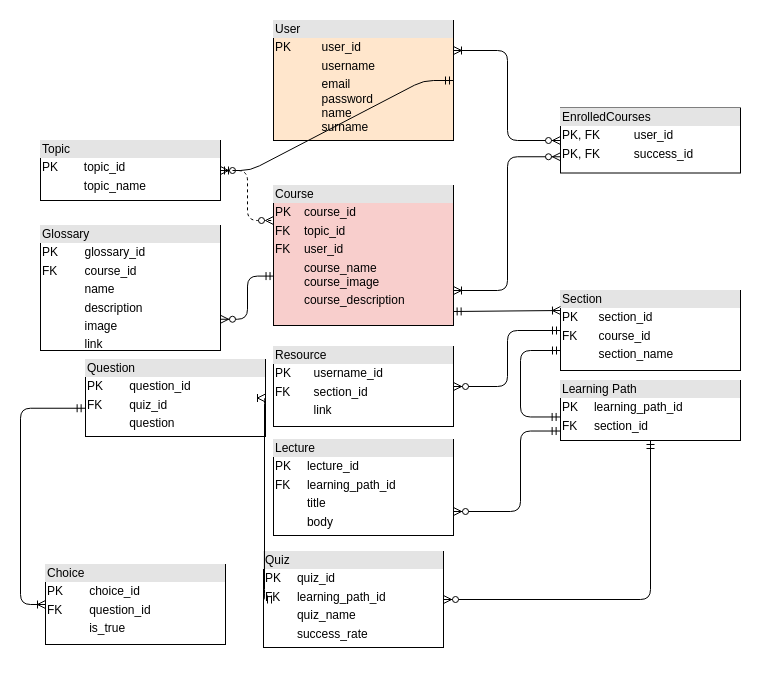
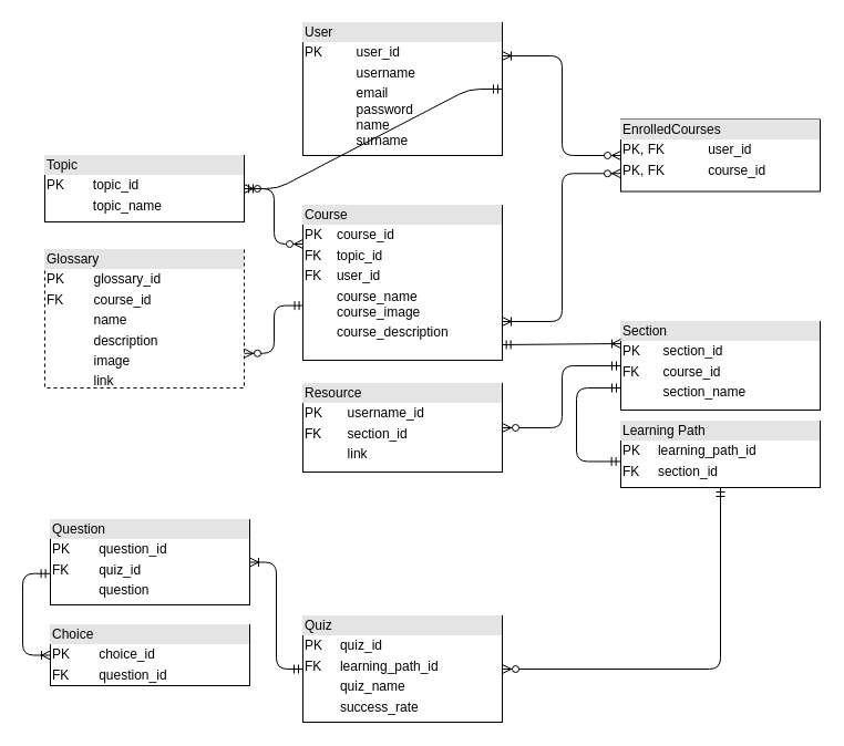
- <mxCell id="2" value="&lt;div style=&quot;box-sizing: border-box ; width: 100% ; background: #e4e4e4 ; padding: 2px&quot;&gt;User&lt;/div&gt;&lt;table style=&quot;width: 100% ; font-size: 1em&quot; cellpadding=&quot;2&quot; cellspacing=&quot;0&quot;&gt;&lt;tbody&gt;&lt;tr&gt;&lt;td&gt;PK&lt;/td&gt;&lt;td&gt;user_id&lt;/td&gt;&lt;/tr&gt;&lt;tr&gt;&lt;td&gt;&lt;br&gt;&lt;/td&gt;&lt;td&gt;username&lt;/td&gt;&lt;/tr&gt;&lt;tr&gt;&lt;td&gt;&lt;/td&gt;&lt;td&gt;email&lt;br&gt;password&lt;br&gt;name&lt;br&gt;surname&lt;/td&gt;&lt;/tr&gt;&lt;/tbody&gt;&lt;/table&gt;" style="verticalAlign=top;align=left;overflow=fill;html=1;fillColor=#ffe6cc;" parent="1" vertex="1"><mxGeometry x="273" y="20" width="180" height="120" as="geometry" /></mxCell>
+ <mxCell id="2" value="&lt;div style=&quot;box-sizing: border-box ; width: 100% ; background: #e4e4e4 ; padding: 2px&quot;&gt;User&lt;/div&gt;&lt;table style=&quot;width: 100% ; font-size: 1em&quot; cellpadding=&quot;2&quot; cellspacing=&quot;0&quot;&gt;&lt;tbody&gt;&lt;tr&gt;&lt;td&gt;PK&lt;/td&gt;&lt;td&gt;user_id&lt;/td&gt;&lt;/tr&gt;&lt;tr&gt;&lt;td&gt;&lt;br&gt;&lt;/td&gt;&lt;td&gt;username&lt;/td&gt;&lt;/tr&gt;&lt;tr&gt;&lt;td&gt;&lt;/td&gt;&lt;td&gt;email&lt;br&gt;password&lt;br&gt;name&lt;br&gt;surname&lt;/td&gt;&lt;/tr&gt;&lt;/tbody&gt;&lt;/table&gt;" style="verticalAlign=top;align=left;overflow=fill;html=1;" parent="1" vertex="1"><mxGeometry x="273" y="20" width="180" height="120" as="geometry" /></mxCell>
- <mxCell id="5" value="&lt;div style=&quot;box-sizing: border-box ; width: 100% ; background: #e4e4e4 ; padding: 2px&quot;&gt;EnrolledCourses&lt;/div&gt;&lt;table style=&quot;width: 100% ; font-size: 1em&quot; cellpadding=&quot;2&quot; cellspacing=&quot;0&quot;&gt;&lt;tbody&gt;&lt;tr&gt;&lt;td&gt;PK, FK&lt;/td&gt;&lt;td&gt;user_id&lt;/td&gt;&lt;/tr&gt;&lt;tr&gt;&lt;td&gt;PK, FK&lt;/td&gt;&lt;td&gt;success_id&lt;/td&gt;&lt;/tr&gt;&lt;tr&gt;&lt;td&gt;&lt;br&gt;&lt;/td&gt;&lt;td&gt;&lt;/td&gt;&lt;/tr&gt;&lt;/tbody&gt;&lt;/table&gt;" style="verticalAlign=top;align=left;overflow=fill;html=1;" parent="1" vertex="1"><mxGeometry x="560" y="107.5" width="180" height="65" as="geometry" /></mxCell>
+ <mxCell id="5" value="&lt;div style=&quot;box-sizing: border-box ; width: 100% ; background: #e4e4e4 ; padding: 2px&quot;&gt;EnrolledCourses&lt;/div&gt;&lt;table style=&quot;width: 100% ; font-size: 1em&quot; cellpadding=&quot;2&quot; cellspacing=&quot;0&quot;&gt;&lt;tbody&gt;&lt;tr&gt;&lt;td&gt;PK, FK&lt;/td&gt;&lt;td&gt;user_id&lt;/td&gt;&lt;/tr&gt;&lt;tr&gt;&lt;td&gt;PK, FK&lt;/td&gt;&lt;td&gt;course_id&lt;/td&gt;&lt;/tr&gt;&lt;tr&gt;&lt;td&gt;&lt;br&gt;&lt;/td&gt;&lt;td&gt;&lt;/td&gt;&lt;/tr&gt;&lt;/tbody&gt;&lt;/table&gt;" style="verticalAlign=top;align=left;overflow=fill;html=1;" parent="1" vertex="1"><mxGeometry x="560" y="107.5" width="180" height="65" as="geometry" /></mxCell>
- <mxCell id="7" value="" style="edgeStyle=elbowEdgeStyle;fontSize=12;html=1;endArrow=ERzeroToMany;startArrow=ERmandOne;exitX=1;exitY=0.5;exitDx=0;exitDy=0;entryX=0;entryY=0.25;entryDx=0;entryDy=0;dashed=1;" parent="1" source="3" target="4" edge="1"><mxGeometry width="100" height="100" relative="1" as="geometry"><mxPoint x="10" y="570" as="sourcePoint" /><mxPoint x="100" y="480" as="targetPoint" /></mxGeometry></mxCell>
+ <mxCell id="7" value="" style="edgeStyle=elbowEdgeStyle;fontSize=12;html=1;endArrow=ERzeroToMany;startArrow=ERmandOne;exitX=1;exitY=0.5;exitDx=0;exitDy=0;entryX=0;entryY=0.25;entryDx=0;entryDy=0;" parent="1" source="3" target="4" edge="1"><mxGeometry width="100" height="100" relative="1" as="geometry"><mxPoint x="10" y="570" as="sourcePoint" /><mxPoint x="100" y="480" as="targetPoint" /></mxGeometry></mxCell>
- <mxCell id="4" value="&lt;div style=&quot;box-sizing: border-box ; width: 100% ; background: #e4e4e4 ; padding: 2px&quot;&gt;Course&lt;/div&gt;&lt;table style=&quot;width: 100% ; font-size: 1em&quot; cellpadding=&quot;2&quot; cellspacing=&quot;0&quot;&gt;&lt;tbody&gt;&lt;tr&gt;&lt;td&gt;PK&lt;/td&gt;&lt;td&gt;course_id&lt;/td&gt;&lt;/tr&gt;&lt;tr&gt;&lt;td&gt;FK&lt;/td&gt;&lt;td&gt;topic_id&lt;/td&gt;&lt;/tr&gt;&lt;tr&gt;&lt;td&gt;FK&lt;/td&gt;&lt;td&gt;user_id&lt;/td&gt;&lt;/tr&gt;&lt;tr&gt;&lt;td&gt;&lt;/td&gt;&lt;td&gt;course_name&lt;br&gt;course_image&lt;br&gt;&lt;/td&gt;&lt;/tr&gt;&lt;tr&gt;&lt;td&gt;&lt;br&gt;&lt;/td&gt;&lt;td&gt;course_description&lt;br&gt;&lt;br&gt;&lt;/td&gt;&lt;/tr&gt;&lt;/tbody&gt;&lt;/table&gt;" style="verticalAlign=top;align=left;overflow=fill;html=1;fillColor=#f8cecc;" parent="1" vertex="1"><mxGeometry x="273" y="185" width="180" height="140" as="geometry" /></mxCell>
+ <mxCell id="4" value="&lt;div style=&quot;box-sizing: border-box ; width: 100% ; background: #e4e4e4 ; padding: 2px&quot;&gt;Course&lt;/div&gt;&lt;table style=&quot;width: 100% ; font-size: 1em&quot; cellpadding=&quot;2&quot; cellspacing=&quot;0&quot;&gt;&lt;tbody&gt;&lt;tr&gt;&lt;td&gt;PK&lt;/td&gt;&lt;td&gt;course_id&lt;/td&gt;&lt;/tr&gt;&lt;tr&gt;&lt;td&gt;FK&lt;/td&gt;&lt;td&gt;topic_id&lt;/td&gt;&lt;/tr&gt;&lt;tr&gt;&lt;td&gt;FK&lt;/td&gt;&lt;td&gt;user_id&lt;/td&gt;&lt;/tr&gt;&lt;tr&gt;&lt;td&gt;&lt;/td&gt;&lt;td&gt;course_name&lt;br&gt;course_image&lt;br&gt;&lt;/td&gt;&lt;/tr&gt;&lt;tr&gt;&lt;td&gt;&lt;br&gt;&lt;/td&gt;&lt;td&gt;course_description&lt;br&gt;&lt;br&gt;&lt;/td&gt;&lt;/tr&gt;&lt;/tbody&gt;&lt;/table&gt;" style="verticalAlign=top;align=left;overflow=fill;html=1;" parent="1" vertex="1"><mxGeometry x="273" y="185" width="180" height="140" as="geometry" /></mxCell>
- <mxCell id="10" value="&lt;div style=&quot;box-sizing: border-box ; width: 100% ; background: #e4e4e4 ; padding: 2px&quot;&gt;Glossary&lt;/div&gt;&lt;table style=&quot;width: 100% ; font-size: 1em&quot; cellpadding=&quot;2&quot; cellspacing=&quot;0&quot;&gt;&lt;tbody&gt;&lt;tr&gt;&lt;td&gt;PK&lt;/td&gt;&lt;td&gt;glossary_id&lt;/td&gt;&lt;/tr&gt;&lt;tr&gt;&lt;td&gt;FK&lt;/td&gt;&lt;td&gt;course_id&lt;/td&gt;&lt;/tr&gt;&lt;tr&gt;&lt;td&gt;&lt;/td&gt;&lt;td&gt;name&lt;/td&gt;&lt;/tr&gt;&lt;tr&gt;&lt;td&gt;&lt;br&gt;&lt;/td&gt;&lt;td&gt;description&lt;/td&gt;&lt;/tr&gt;&lt;tr&gt;&lt;td&gt;&lt;br&gt;&lt;/td&gt;&lt;td&gt;image&lt;/td&gt;&lt;/tr&gt;&lt;tr&gt;&lt;td&gt;&lt;br&gt;&lt;/td&gt;&lt;td&gt;link&lt;/td&gt;&lt;/tr&gt;&lt;/tbody&gt;&lt;/table&gt;&lt;br&gt;" style="verticalAlign=top;align=left;overflow=fill;html=1;" parent="1" vertex="1"><mxGeometry x="40" y="225" width="180" height="125" as="geometry" /></mxCell>
+ <mxCell id="10" value="&lt;div style=&quot;box-sizing: border-box ; width: 100% ; background: #e4e4e4 ; padding: 2px&quot;&gt;Glossary&lt;/div&gt;&lt;table style=&quot;width: 100% ; font-size: 1em&quot; cellpadding=&quot;2&quot; cellspacing=&quot;0&quot;&gt;&lt;tbody&gt;&lt;tr&gt;&lt;td&gt;PK&lt;/td&gt;&lt;td&gt;glossary_id&lt;/td&gt;&lt;/tr&gt;&lt;tr&gt;&lt;td&gt;FK&lt;/td&gt;&lt;td&gt;course_id&lt;/td&gt;&lt;/tr&gt;&lt;tr&gt;&lt;td&gt;&lt;/td&gt;&lt;td&gt;name&lt;/td&gt;&lt;/tr&gt;&lt;tr&gt;&lt;td&gt;&lt;br&gt;&lt;/td&gt;&lt;td&gt;description&lt;/td&gt;&lt;/tr&gt;&lt;tr&gt;&lt;td&gt;&lt;br&gt;&lt;/td&gt;&lt;td&gt;image&lt;/td&gt;&lt;/tr&gt;&lt;tr&gt;&lt;td&gt;&lt;br&gt;&lt;/td&gt;&lt;td&gt;link&lt;/td&gt;&lt;/tr&gt;&lt;/tbody&gt;&lt;/table&gt;&lt;br&gt;" style="verticalAlign=top;align=left;overflow=fill;html=1;dashed=1;" parent="1" vertex="1"><mxGeometry x="40" y="225" width="180" height="125" as="geometry" /></mxCell>
- <mxCell id="19" value="&lt;div style=&quot;box-sizing: border-box ; width: 100% ; background: #e4e4e4 ; padding: 2px&quot;&gt;Question&lt;/div&gt;&lt;table style=&quot;width: 100% ; font-size: 1em&quot; cellpadding=&quot;2&quot; cellspacing=&quot;0&quot;&gt;&lt;tbody&gt;&lt;tr&gt;&lt;td&gt;PK&lt;/td&gt;&lt;td&gt;question_id&lt;/td&gt;&lt;/tr&gt;&lt;tr&gt;&lt;td&gt;FK&lt;/td&gt;&lt;td&gt;quiz_id&lt;/td&gt;&lt;/tr&gt;&lt;tr&gt;&lt;td&gt;&lt;br&gt;&lt;/td&gt;&lt;td&gt;question&lt;/td&gt;&lt;/tr&gt;&lt;tr&gt;&lt;td&gt;&lt;br&gt;&lt;/td&gt;&lt;td&gt;&lt;br&gt;&lt;/td&gt;&lt;/tr&gt;&lt;/tbody&gt;&lt;/table&gt;" style="verticalAlign=top;align=left;overflow=fill;html=1;" parent="1" vertex="1"><mxGeometry x="85" y="359" width="180" height="77" as="geometry" /></mxCell>
+ <mxCell id="19" value="&lt;div style=&quot;box-sizing: border-box ; width: 100% ; background: #e4e4e4 ; padding: 2px&quot;&gt;Question&lt;/div&gt;&lt;table style=&quot;width: 100% ; font-size: 1em&quot; cellpadding=&quot;2&quot; cellspacing=&quot;0&quot;&gt;&lt;tbody&gt;&lt;tr&gt;&lt;td&gt;PK&lt;/td&gt;&lt;td&gt;question_id&lt;/td&gt;&lt;/tr&gt;&lt;tr&gt;&lt;td&gt;FK&lt;/td&gt;&lt;td&gt;quiz_id&lt;/td&gt;&lt;/tr&gt;&lt;tr&gt;&lt;td&gt;&lt;br&gt;&lt;/td&gt;&lt;td&gt;question&lt;/td&gt;&lt;/tr&gt;&lt;tr&gt;&lt;td&gt;&lt;br&gt;&lt;/td&gt;&lt;td&gt;&lt;br&gt;&lt;/td&gt;&lt;/tr&gt;&lt;/tbody&gt;&lt;/table&gt;" style="verticalAlign=top;align=left;overflow=fill;html=1;" parent="1" vertex="1"><mxGeometry x="45" y="469" width="180" height="77" as="geometry" /></mxCell>
- <mxCell id="17" value="" style="edgeStyle=elbowEdgeStyle;fontSize=12;html=1;endArrow=ERzeroToMany;startArrow=ERmandOne;exitX=-0.002;exitY=0.842;exitDx=0;exitDy=0;entryX=1;entryY=0.75;entryDx=0;entryDy=0;exitPerimeter=0;" parent="1" source="13" target="15" edge="1"><mxGeometry width="100" height="100" relative="1" as="geometry"><mxPoint x="550" y="564" as="sourcePoint" /><mxPoint x="452" y="480" as="targetPoint" /><Array as="points"><mxPoint x="520" y="450" /></Array></mxGeometry></mxCell>
- <mxCell id="15" value="&lt;div style=&quot;box-sizing: border-box ; width: 100% ; background: #e4e4e4 ; padding: 2px&quot;&gt;Lecture&lt;/div&gt;&lt;table style=&quot;width: 100% ; font-size: 1em&quot; cellpadding=&quot;2&quot; cellspacing=&quot;0&quot;&gt;&lt;tbody&gt;&lt;tr&gt;&lt;td&gt;PK&lt;/td&gt;&lt;td&gt;lecture_id&lt;/td&gt;&lt;/tr&gt;&lt;tr&gt;&lt;td&gt;FK&lt;/td&gt;&lt;td&gt;learning_path_id&lt;/td&gt;&lt;/tr&gt;&lt;tr&gt;&lt;td&gt;&lt;br&gt;&lt;/td&gt;&lt;td&gt;title&lt;/td&gt;&lt;/tr&gt;&lt;tr&gt;&lt;td&gt;&lt;br&gt;&lt;/td&gt;&lt;td&gt;body&lt;/td&gt;&lt;/tr&gt;&lt;tr&gt;&lt;td&gt;&lt;br&gt;&lt;/td&gt;&lt;td&gt;&lt;br&gt;&lt;/td&gt;&lt;/tr&gt;&lt;/tbody&gt;&lt;/table&gt;" style="verticalAlign=top;align=left;overflow=fill;html=1;" parent="1" vertex="1"><mxGeometry x="273" y="439" width="180" height="96" as="geometry" /></mxCell>
- <mxCell id="16" value="&lt;div style=&quot;box-sizing: border-box ; width: 100% ; background: #e4e4e4 ; padding: 2px&quot;&gt;Quiz&lt;/div&gt;&lt;table style=&quot;width: 100% ; font-size: 1em&quot; cellpadding=&quot;2&quot; cellspacing=&quot;0&quot;&gt;&lt;tbody&gt;&lt;tr&gt;&lt;td&gt;PK&lt;/td&gt;&lt;td&gt;quiz_id&lt;/td&gt;&lt;/tr&gt;&lt;tr&gt;&lt;td&gt;FK&lt;/td&gt;&lt;td&gt;learning_path_id&lt;/td&gt;&lt;/tr&gt;&lt;tr&gt;&lt;td&gt;&lt;br&gt;&lt;/td&gt;&lt;td&gt;quiz_name&lt;/td&gt;&lt;/tr&gt;&lt;tr&gt;&lt;td&gt;&lt;br&gt;&lt;/td&gt;&lt;td&gt;success_rate&lt;/td&gt;&lt;/tr&gt;&lt;/tbody&gt;&lt;/table&gt;&lt;br&gt;" style="verticalAlign=top;align=left;overflow=fill;html=1;" parent="1" vertex="1"><mxGeometry x="263" y="551" width="180" height="96" as="geometry" /></mxCell>
+ <mxCell id="16" value="&lt;div style=&quot;box-sizing: border-box ; width: 100% ; background: #e4e4e4 ; padding: 2px&quot;&gt;Quiz&lt;/div&gt;&lt;table style=&quot;width: 100% ; font-size: 1em&quot; cellpadding=&quot;2&quot; cellspacing=&quot;0&quot;&gt;&lt;tbody&gt;&lt;tr&gt;&lt;td&gt;PK&lt;/td&gt;&lt;td&gt;quiz_id&lt;/td&gt;&lt;/tr&gt;&lt;tr&gt;&lt;td&gt;FK&lt;/td&gt;&lt;td&gt;learning_path_id&lt;/td&gt;&lt;/tr&gt;&lt;tr&gt;&lt;td&gt;&lt;br&gt;&lt;/td&gt;&lt;td&gt;quiz_name&lt;/td&gt;&lt;/tr&gt;&lt;tr&gt;&lt;td&gt;&lt;br&gt;&lt;/td&gt;&lt;td&gt;success_rate&lt;/td&gt;&lt;/tr&gt;&lt;/tbody&gt;&lt;/table&gt;&lt;br&gt;" style="verticalAlign=top;align=left;overflow=fill;html=1;" parent="1" vertex="1"><mxGeometry x="273" y="556" width="180" height="96" as="geometry" /></mxCell>
- <mxCell id="20" value="&lt;div style=&quot;box-sizing: border-box ; width: 100% ; background: #e4e4e4 ; padding: 2px&quot;&gt;Choice&lt;/div&gt;&lt;table style=&quot;width: 100% ; font-size: 1em&quot; cellpadding=&quot;2&quot; cellspacing=&quot;0&quot;&gt;&lt;tbody&gt;&lt;tr&gt;&lt;td&gt;PK&lt;/td&gt;&lt;td&gt;choice_id&lt;/td&gt;&lt;/tr&gt;&lt;tr&gt;&lt;td&gt;FK&lt;/td&gt;&lt;td&gt;question_id&lt;/td&gt;&lt;/tr&gt;&lt;tr&gt;&lt;td&gt;&lt;br&gt;&lt;/td&gt;&lt;td&gt;is_true&lt;/td&gt;&lt;/tr&gt;&lt;tr&gt;&lt;td&gt;&lt;br&gt;&lt;/td&gt;&lt;td&gt;&lt;br&gt;&lt;/td&gt;&lt;/tr&gt;&lt;/tbody&gt;&lt;/table&gt;" style="verticalAlign=top;align=left;overflow=fill;html=1;gradientColor=none;strokeColor=#000000;" parent="1" vertex="1"><mxGeometry x="45" y="564" width="180" height="80" as="geometry" /></mxCell>
+ <mxCell id="20" value="&lt;div style=&quot;box-sizing: border-box ; width: 100% ; background: #e4e4e4 ; padding: 2px&quot;&gt;Choice&lt;/div&gt;&lt;table style=&quot;width: 100% ; font-size: 1em&quot; cellpadding=&quot;2&quot; cellspacing=&quot;0&quot;&gt;&lt;tbody&gt;&lt;tr&gt;&lt;td&gt;PK&lt;/td&gt;&lt;td&gt;choice_id&lt;/td&gt;&lt;/tr&gt;&lt;tr&gt;&lt;td&gt;FK&lt;/td&gt;&lt;td&gt;question_id&lt;/td&gt;&lt;/tr&gt;&lt;tr&gt;&lt;td&gt;&lt;br&gt;&lt;/td&gt;&lt;td&gt;is_true&lt;/td&gt;&lt;/tr&gt;&lt;tr&gt;&lt;td&gt;&lt;br&gt;&lt;/td&gt;&lt;td&gt;&lt;br&gt;&lt;/td&gt;&lt;/tr&gt;&lt;/tbody&gt;&lt;/table&gt;" style="verticalAlign=top;align=left;overflow=fill;html=1;gradientColor=none;strokeColor=#000000;" parent="1" vertex="1"><mxGeometry x="45" y="564" width="180" height="55" as="geometry" /></mxCell>
